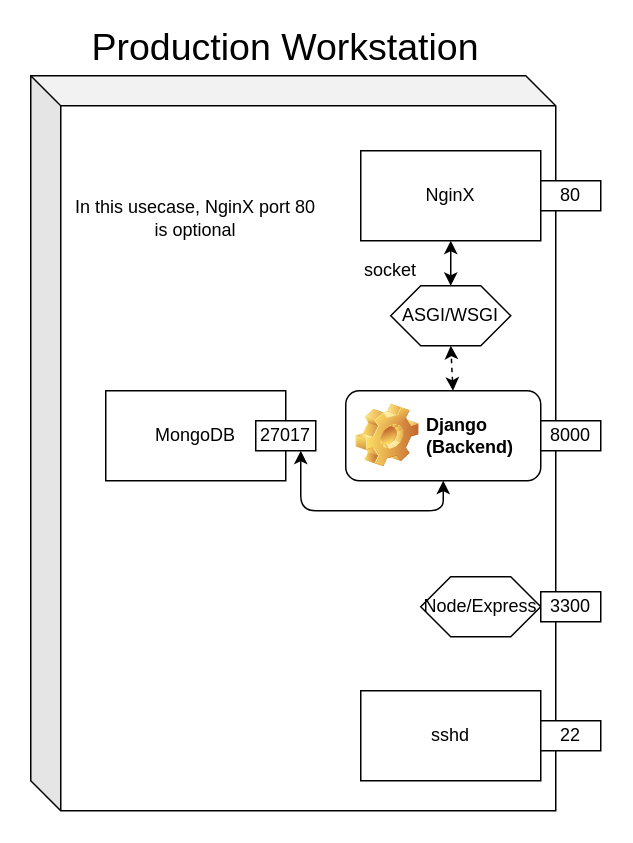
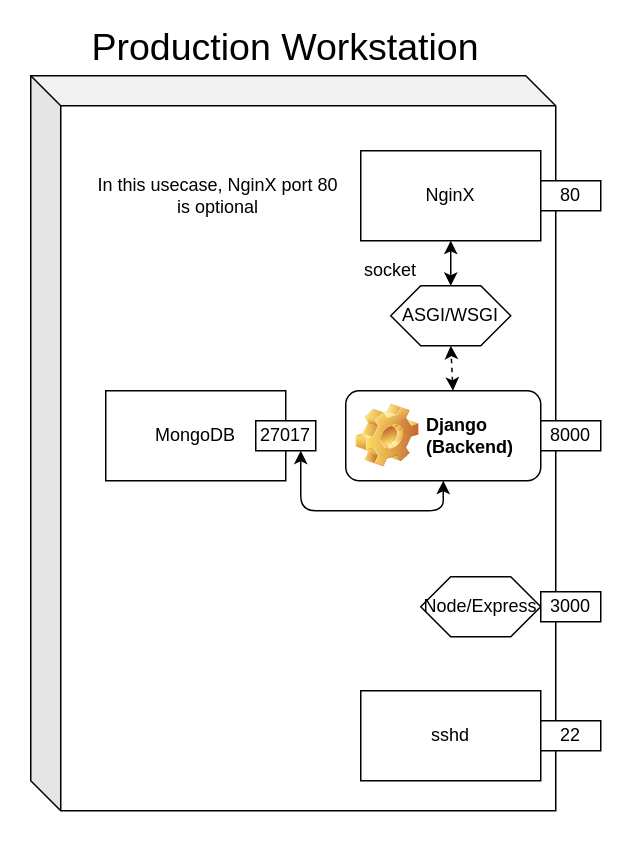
- <mxCell id="20" value="In this usecase, NginX port 80 is optional" style="text;html=1;strokeColor=none;fillColor=none;align=center;verticalAlign=middle;whiteSpace=wrap;rounded=0;" parent="1" vertex="1"><mxGeometry x="45" y="135" width="170" height="20" as="geometry" /></mxCell>
+ <mxCell id="20" value="In this usecase, NginX port 80 is optional" style="text;html=1;strokeColor=none;fillColor=none;align=center;verticalAlign=middle;whiteSpace=wrap;rounded=0;" parent="1" vertex="1"><mxGeometry x="60" y="120" width="170" height="20" as="geometry" /></mxCell>
- <mxCell id="15" value="3300" style="rounded=0;whiteSpace=wrap;html=1;" parent="1" vertex="1"><mxGeometry x="360" y="394" width="40" height="20" as="geometry" /></mxCell>
+ <mxCell id="15" value="3000" style="rounded=0;whiteSpace=wrap;html=1;" parent="1" vertex="1"><mxGeometry x="360" y="394" width="40" height="20" as="geometry" /></mxCell>
